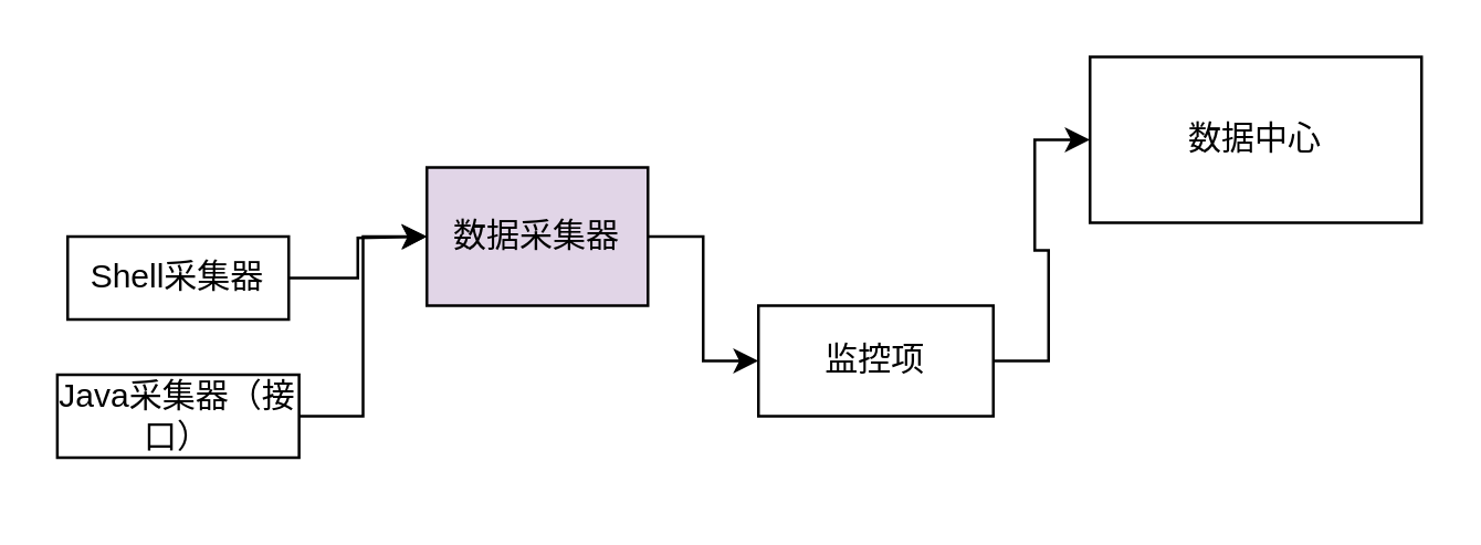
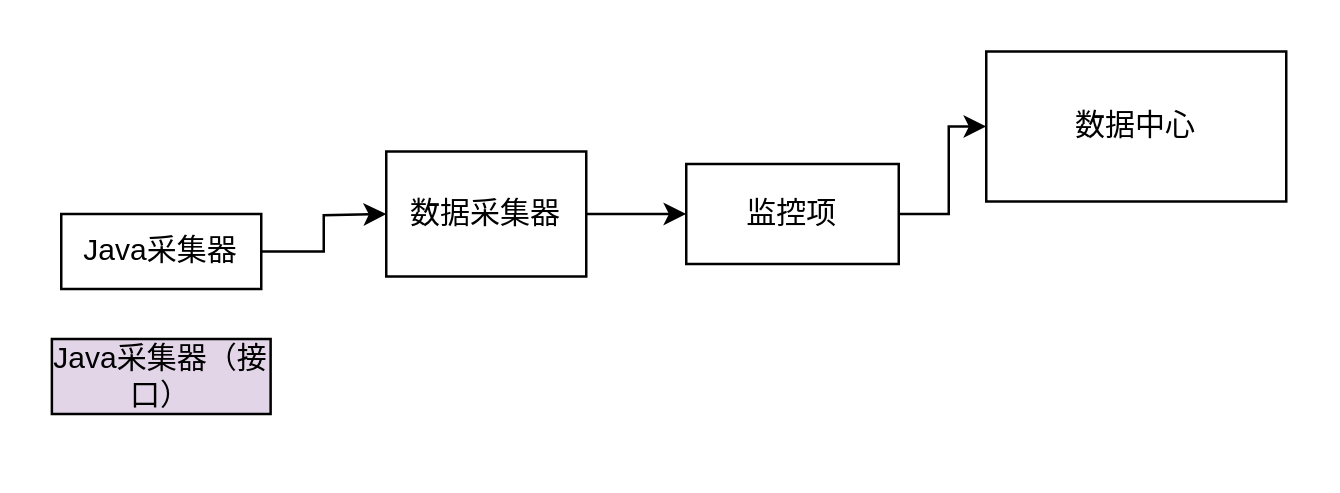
- <mxCell id="6" value="数据采集器" style="rounded=0;whiteSpace=wrap;html=1;fillColor=#e1d5e7;" vertex="1" parent="1"><mxGeometry x="154" y="60" width="80" height="50" as="geometry" /></mxCell>
+ <mxCell id="6" value="数据采集器" style="rounded=0;whiteSpace=wrap;html=1;" vertex="1" parent="1"><mxGeometry x="154" y="60" width="80" height="50" as="geometry" /></mxCell>
- <mxCell id="8" value="Shell采集器" style="rounded=0;whiteSpace=wrap;html=1;" vertex="1" parent="1"><mxGeometry x="24" y="85" width="80" height="30" as="geometry" /></mxCell>
+ <mxCell id="8" value="Java采集器" style="rounded=0;whiteSpace=wrap;html=1;" vertex="1" parent="1"><mxGeometry x="24" y="85" width="80" height="30" as="geometry" /></mxCell>
- <mxCell id="12" style="edgeStyle=orthogonalEdgeStyle;rounded=0;orthogonalLoop=1;jettySize=auto;html=1;exitX=1;exitY=0.5;exitDx=0;exitDy=0;entryX=0;entryY=0.5;entryDx=0;entryDy=0;" edge="1" parent="1" source="13" target="6"><mxGeometry relative="1" as="geometry" /></mxCell>
- <mxCell id="3" value="监控项" style="rounded=0;whiteSpace=wrap;html=1;" vertex="1" parent="1"><mxGeometry x="274" y="110" width="85" height="40" as="geometry" /></mxCell>
+ <mxCell id="3" value="监控项" style="rounded=0;whiteSpace=wrap;html=1;" vertex="1" parent="1"><mxGeometry x="274" y="65" width="85" height="40" as="geometry" /></mxCell>
- <mxCell id="13" value="Java采集器（接口）" style="rounded=0;whiteSpace=wrap;html=1;" vertex="1" parent="1"><mxGeometry x="20.25" y="135" width="87.5" height="30" as="geometry" /></mxCell>
+ <mxCell id="13" value="Java采集器（接口）" style="rounded=0;whiteSpace=wrap;html=1;fillColor=#e1d5e7;" vertex="1" parent="1"><mxGeometry x="20.25" y="135" width="87.5" height="30" as="geometry" /></mxCell>
